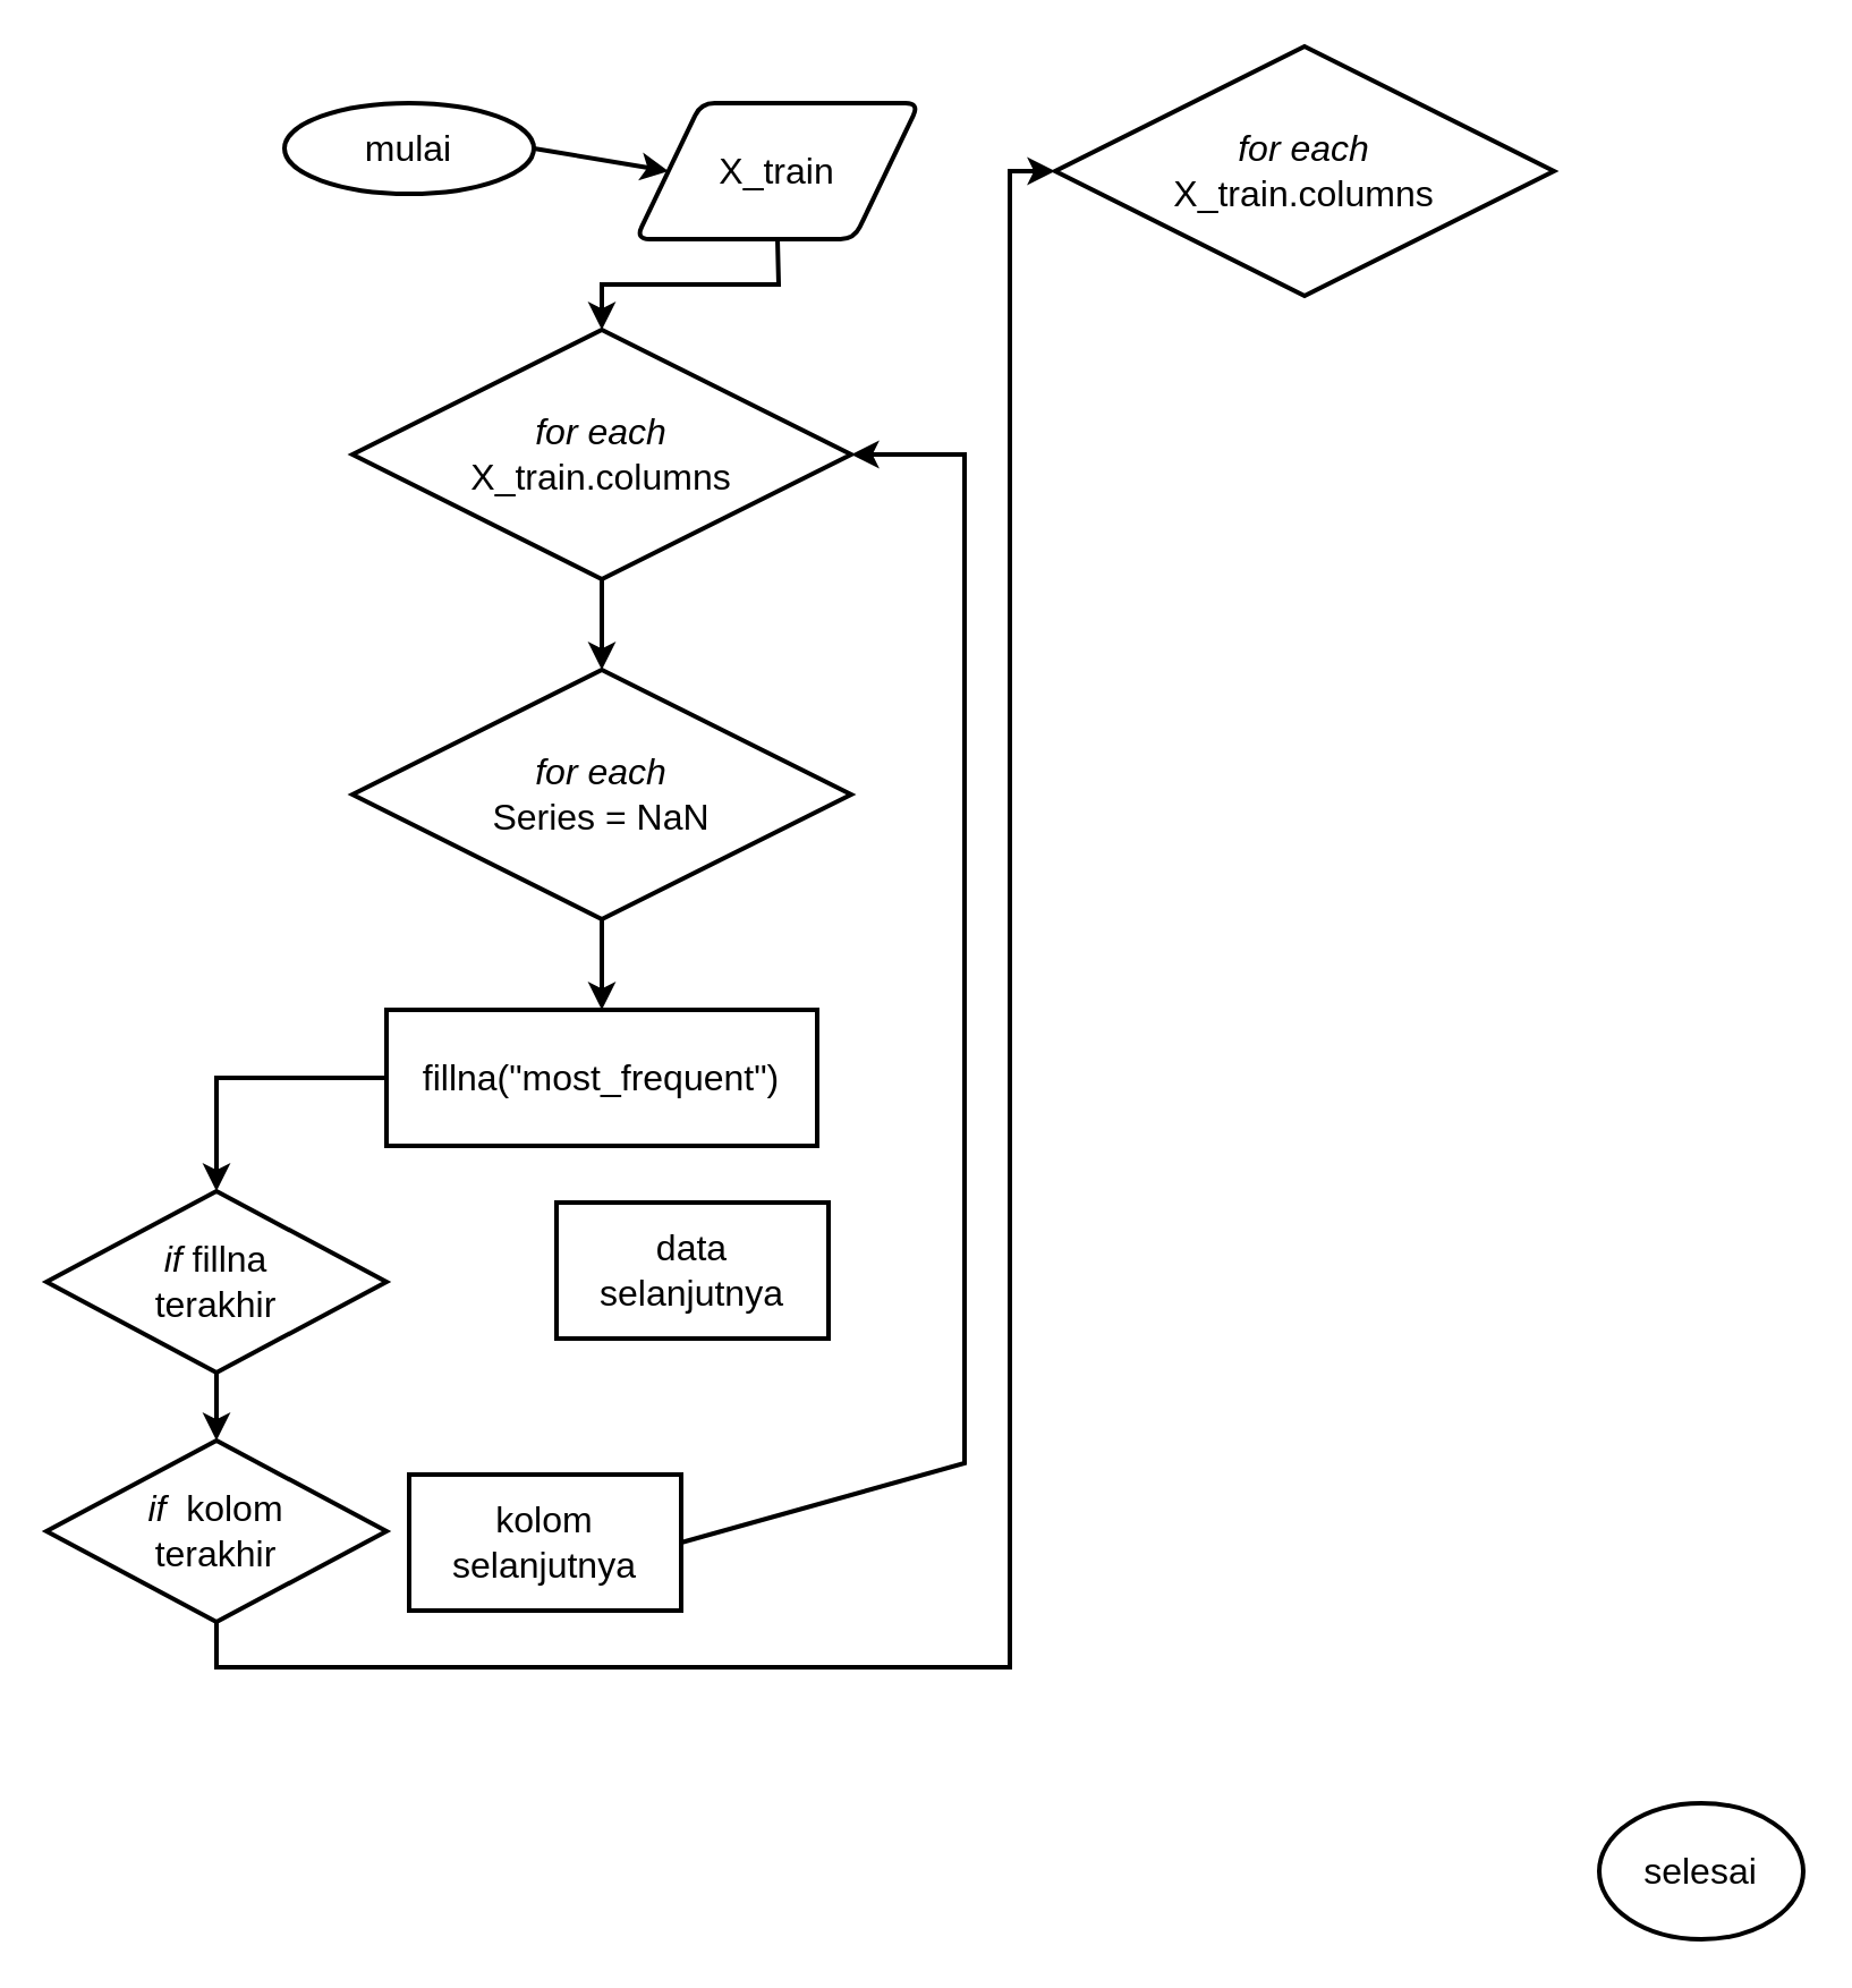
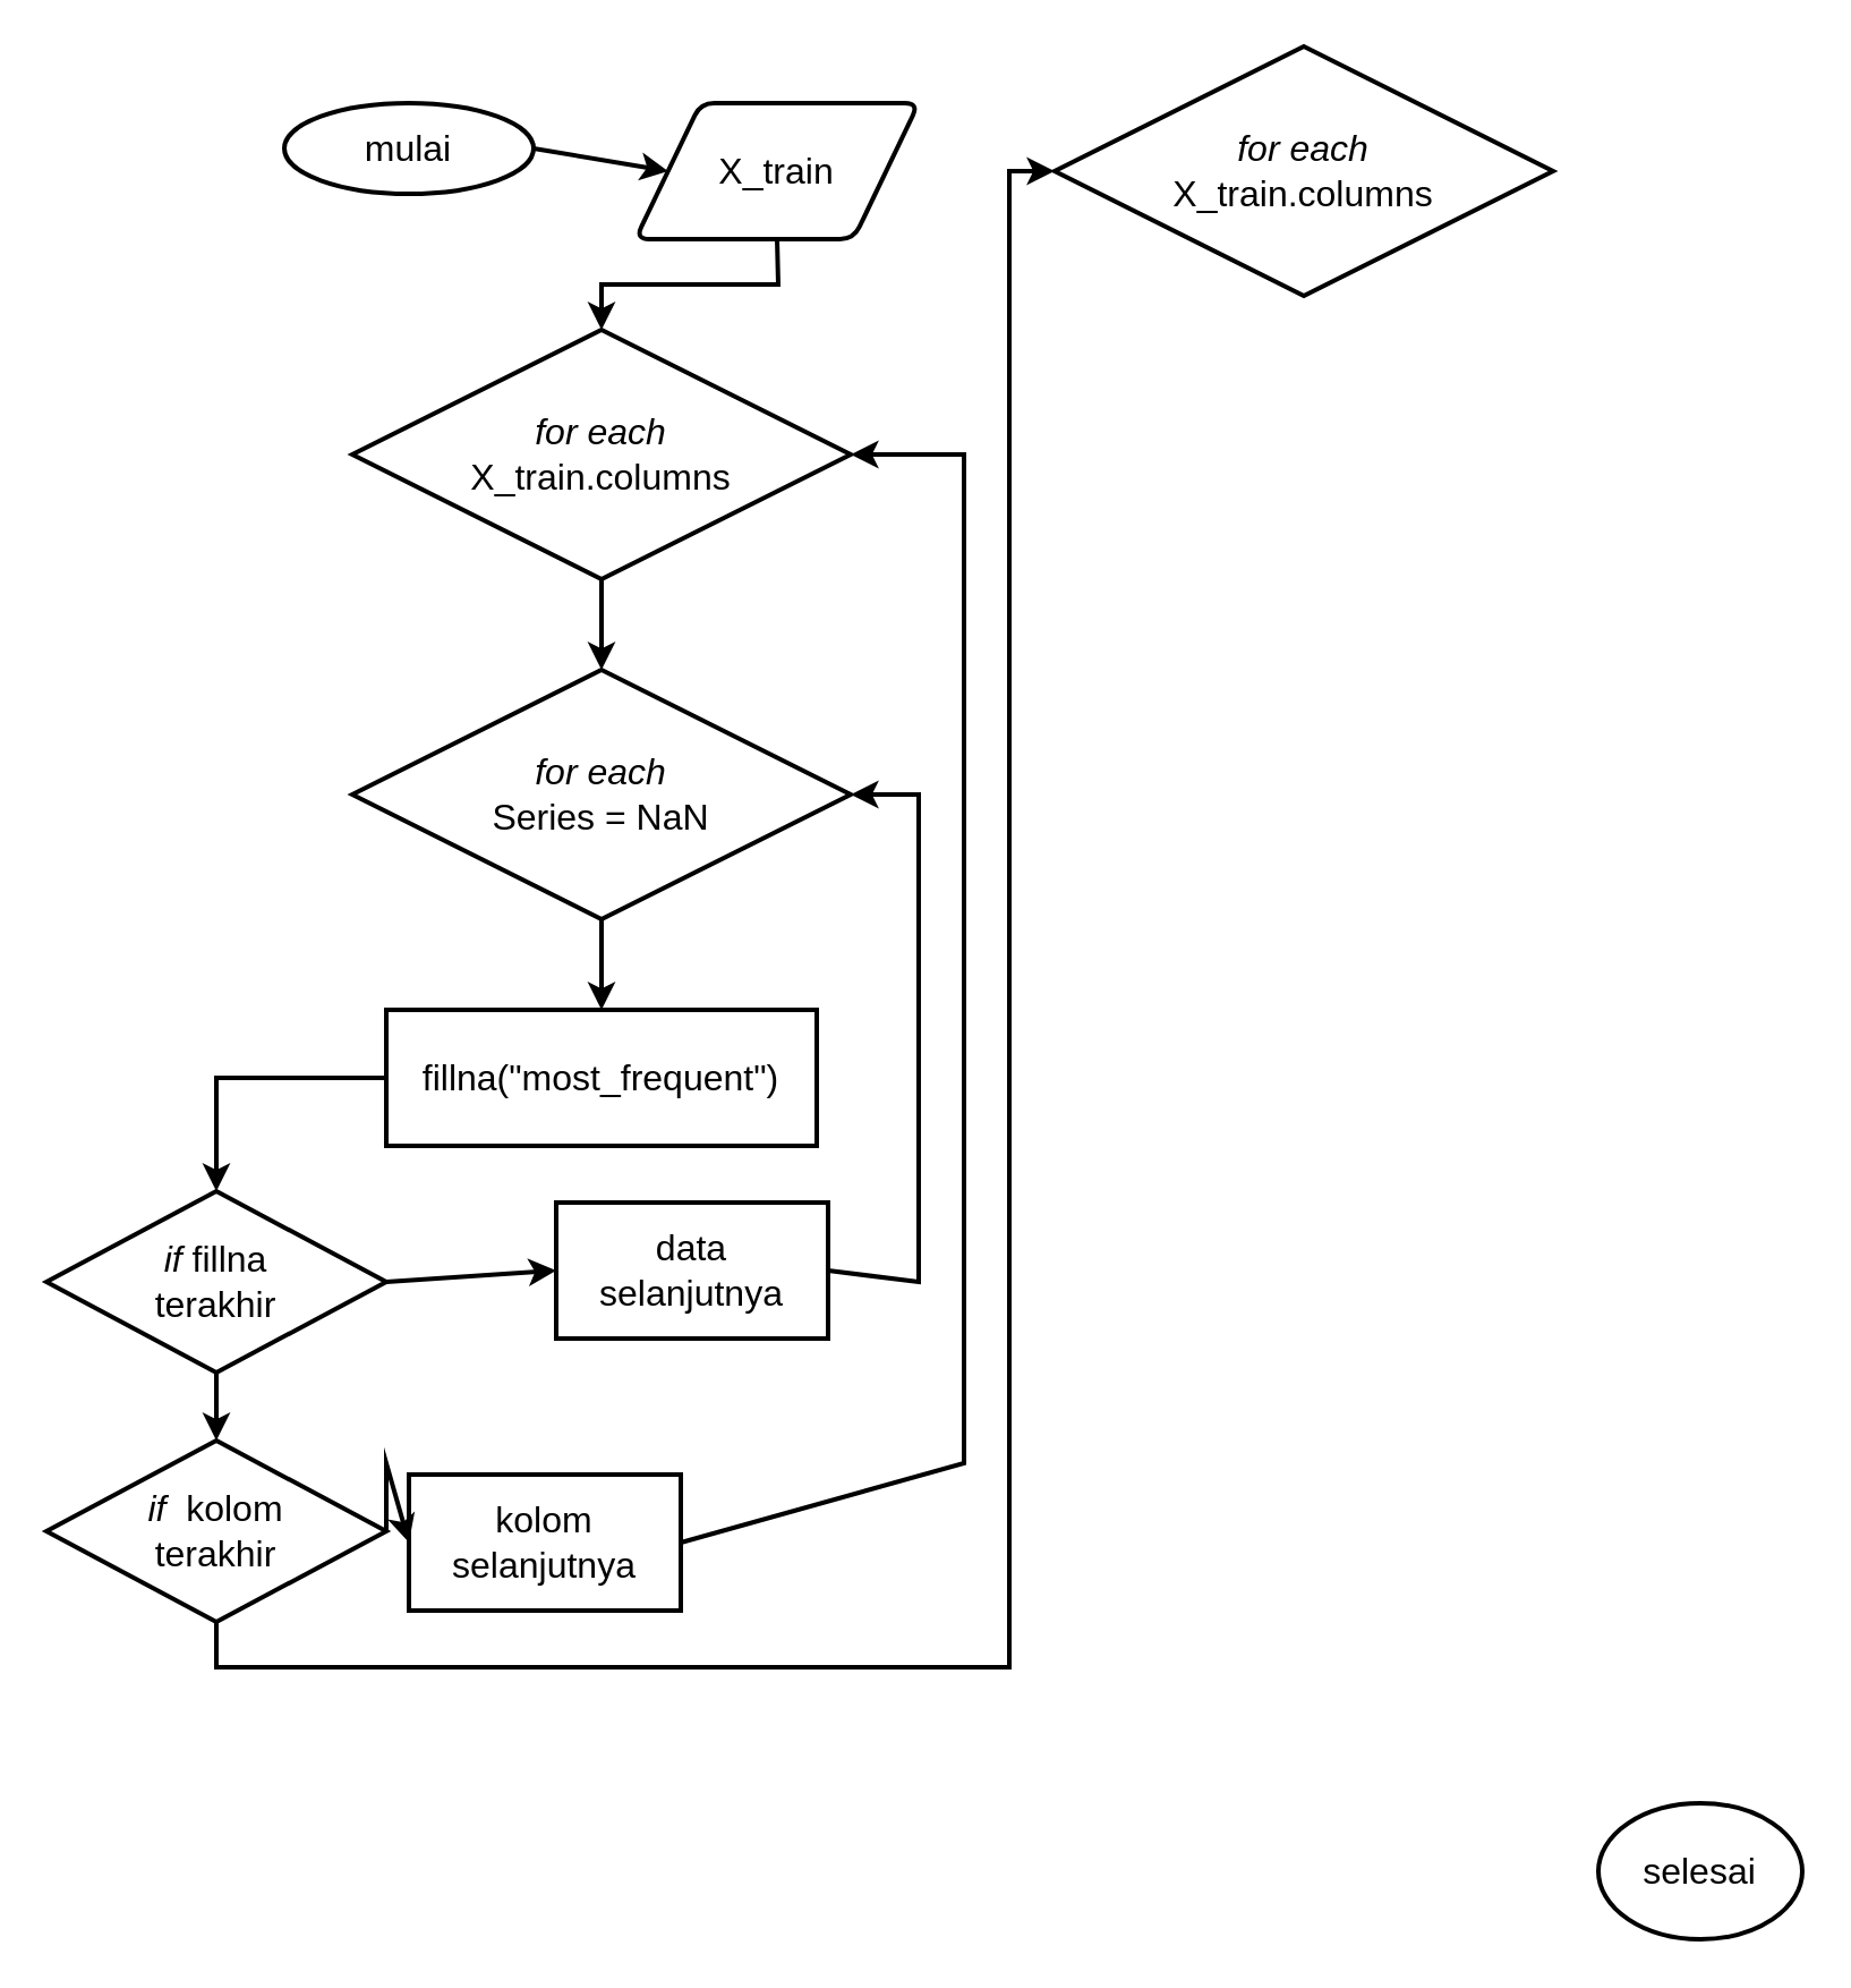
+ <mxCell id="17" value="" style="endArrow=classic;html=1;strokeWidth=2;exitX=1;exitY=0.5;exitDx=0;exitDy=0;entryX=1;entryY=0.5;entryDx=0;entryDy=0;rounded=0;" edge="1" parent="1" source="13" target="8"><mxGeometry width="50" height="50" relative="1" as="geometry"><mxPoint x="295" y="435" as="sourcePoint" /><mxPoint x="345" y="385" as="targetPoint" /><Array as="points"><mxPoint x="405" y="565" /><mxPoint x="405" y="350" /></Array></mxGeometry></mxCell>
+ <mxCell id="19" value="" style="endArrow=classic;html=1;strokeWidth=2;exitX=1;exitY=0.5;exitDx=0;exitDy=0;entryX=0;entryY=0.5;entryDx=0;entryDy=0;" edge="1" parent="1" source="12" target="13"><mxGeometry width="50" height="50" relative="1" as="geometry"><mxPoint y="595" as="sourcePoint" x="85" /><mxPoint x="135" y="545" as="targetPoint" /></mxGeometry></mxCell>
+ <mxCell id="21" value="" style="endArrow=classic;html=1;strokeWidth=2;exitX=1;exitY=0.5;exitDx=0;exitDy=0;entryX=0;entryY=0.5;entryDx=0;entryDy=0;rounded=0;" edge="1" parent="1" source="14" target="15"><mxGeometry width="50" height="50" relative="1" as="geometry"><mxPoint x="35" y="635" as="sourcePoint" /><mxPoint y="585" as="targetPoint" x="85" /><Array as="points"><mxPoint x="170" y="645" /></Array></mxGeometry></mxCell>
